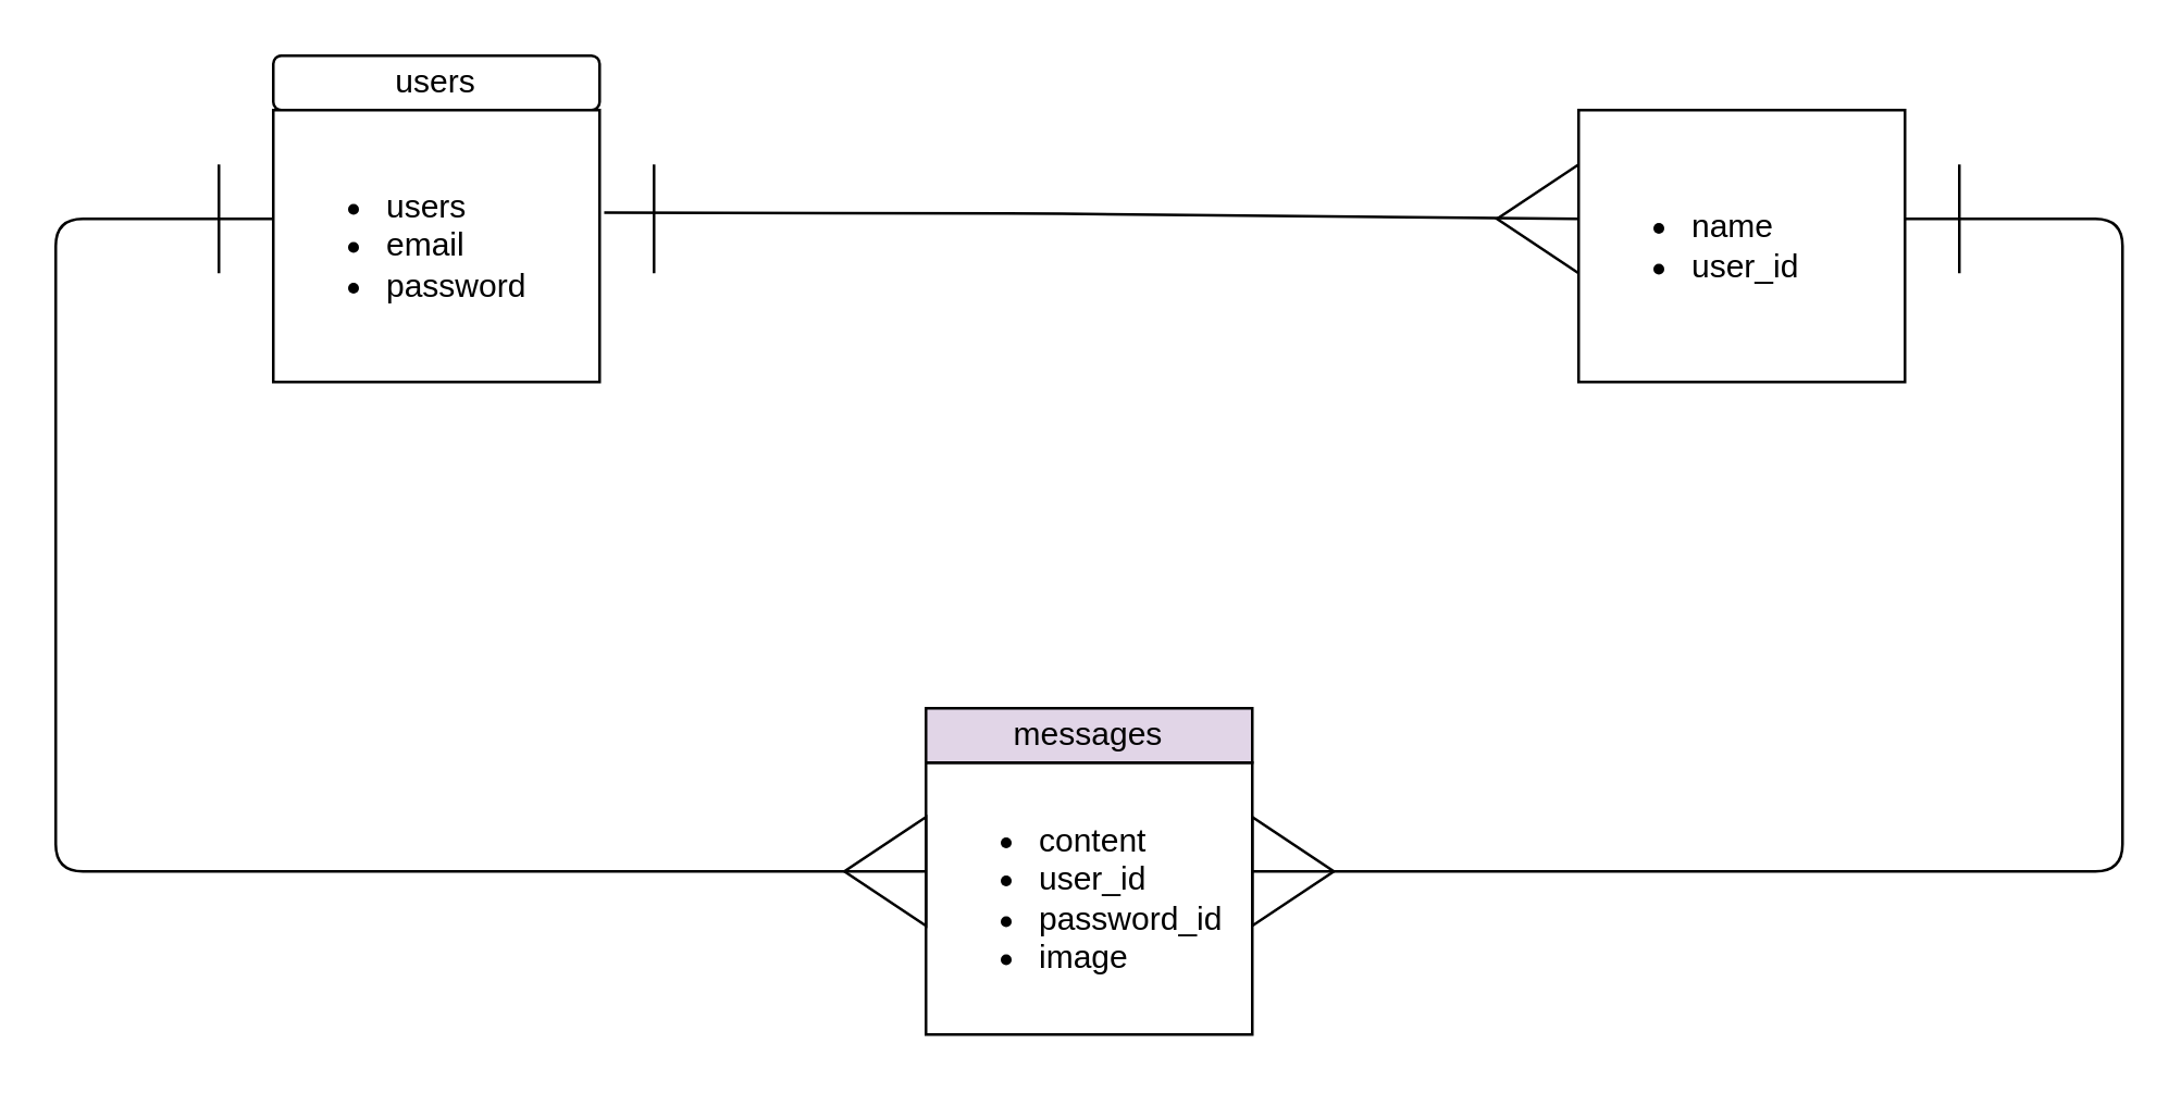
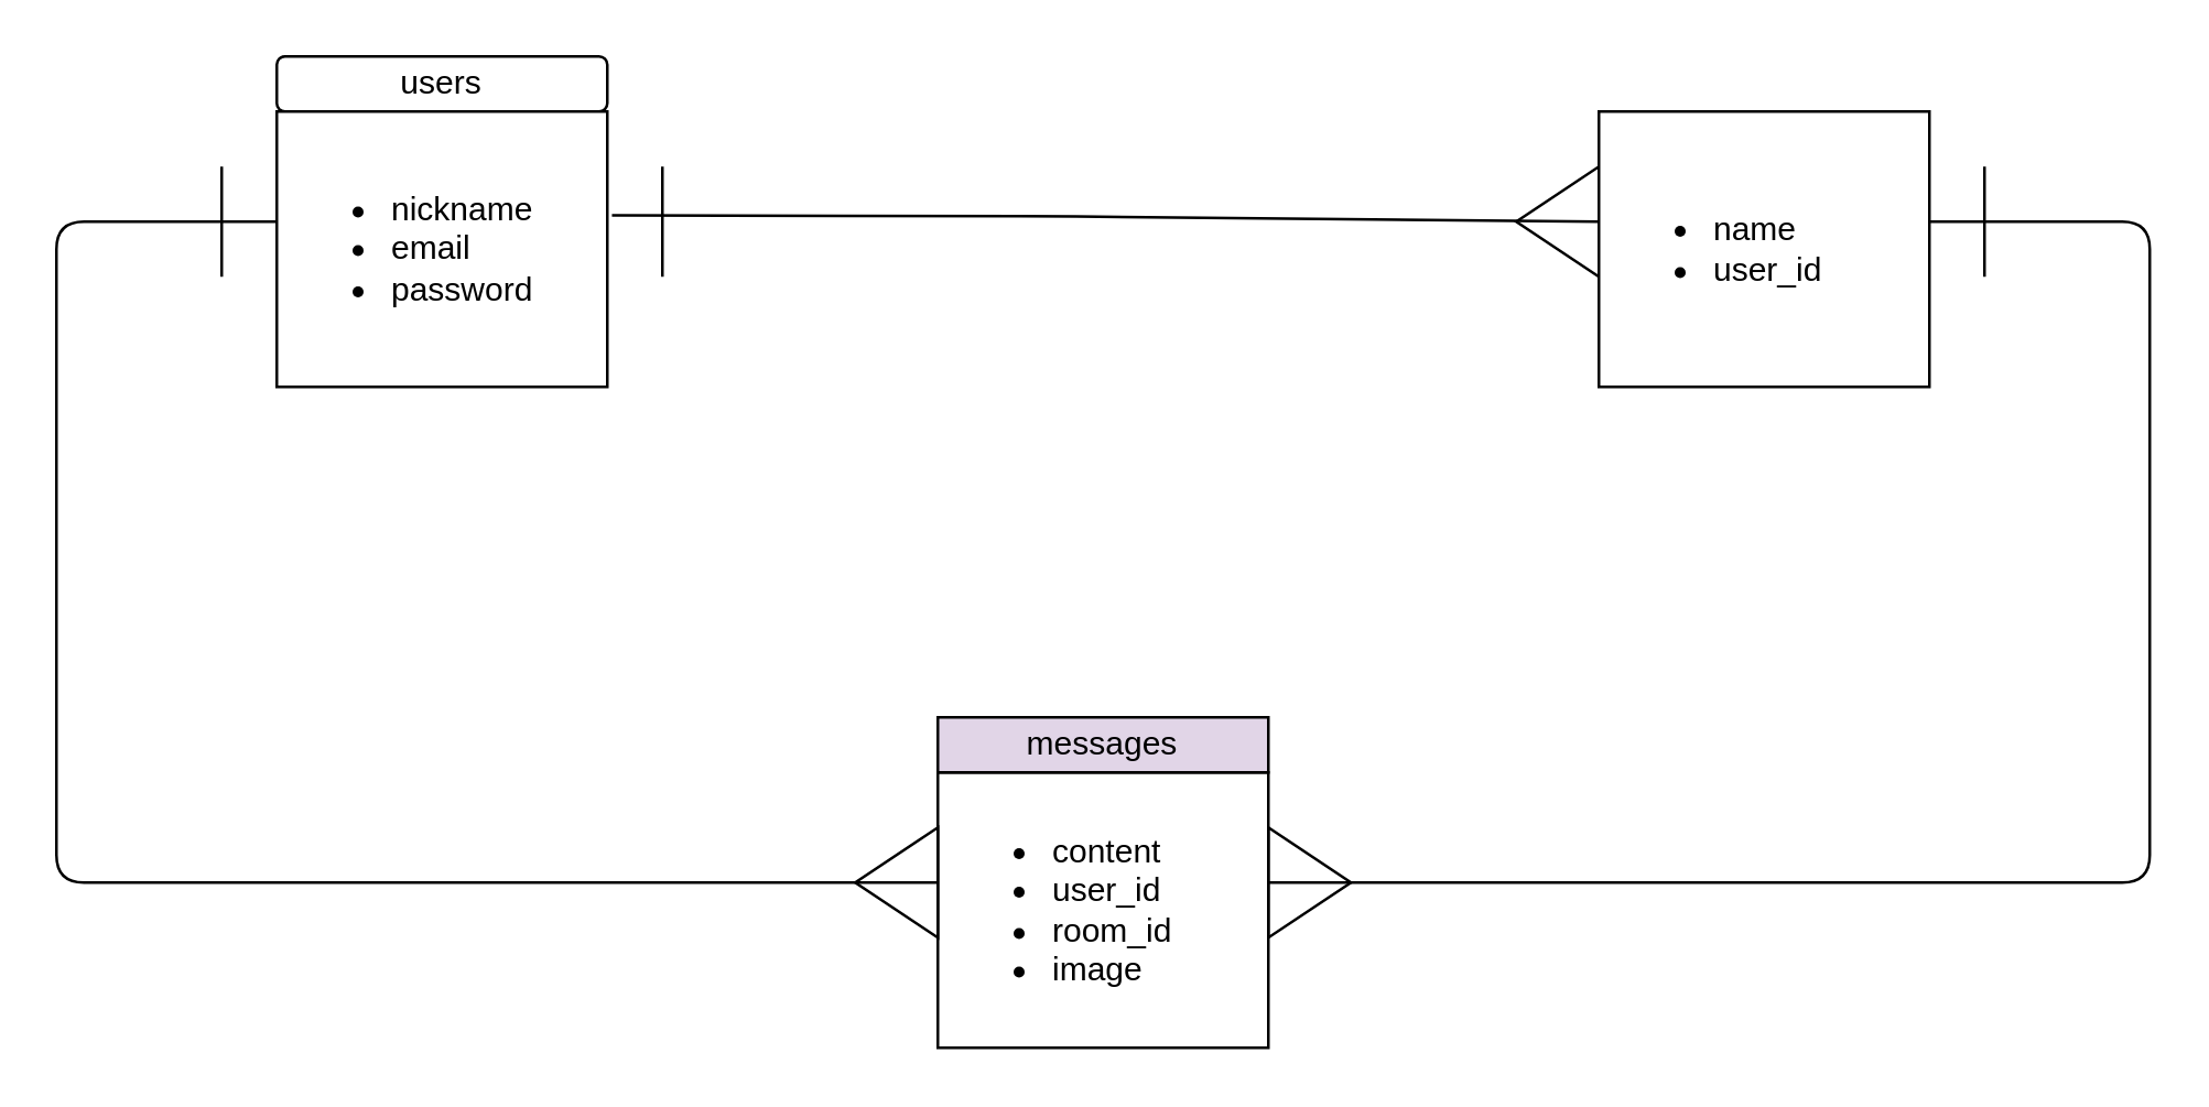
- <mxCell id="5" value="&lt;ul&gt;&lt;li&gt;users&lt;/li&gt;&lt;li&gt;email&lt;/li&gt;&lt;li&gt;password&lt;/li&gt;&lt;/ul&gt;" style="rounded=0;whiteSpace=wrap;html=1;align=left;" parent="1" vertex="1"><mxGeometry x="100" y="40" width="120" height="100" as="geometry" /></mxCell>
+ <mxCell id="5" value="&lt;ul&gt;&lt;li&gt;nickname&lt;/li&gt;&lt;li&gt;email&lt;/li&gt;&lt;li&gt;password&lt;/li&gt;&lt;/ul&gt;" style="rounded=0;whiteSpace=wrap;html=1;align=left;" parent="1" vertex="1"><mxGeometry x="100" y="40" width="120" height="100" as="geometry" /></mxCell>
- <mxCell id="7" value="&lt;ul&gt;&lt;li&gt;content&lt;/li&gt;&lt;li&gt;user_id&lt;/li&gt;&lt;li&gt;password_id&lt;/li&gt;&lt;li&gt;image&lt;/li&gt;&lt;/ul&gt;" style="rounded=0;whiteSpace=wrap;html=1;align=left;" parent="1" vertex="1"><mxGeometry x="340" y="280" width="120" height="100" as="geometry" /></mxCell>
+ <mxCell id="7" value="&lt;ul&gt;&lt;li&gt;content&lt;/li&gt;&lt;li&gt;user_id&lt;/li&gt;&lt;li&gt;room_id&lt;/li&gt;&lt;li&gt;image&lt;/li&gt;&lt;/ul&gt;" style="rounded=0;whiteSpace=wrap;html=1;align=left;" parent="1" vertex="1"><mxGeometry x="340" y="280" width="120" height="100" as="geometry" /></mxCell>
